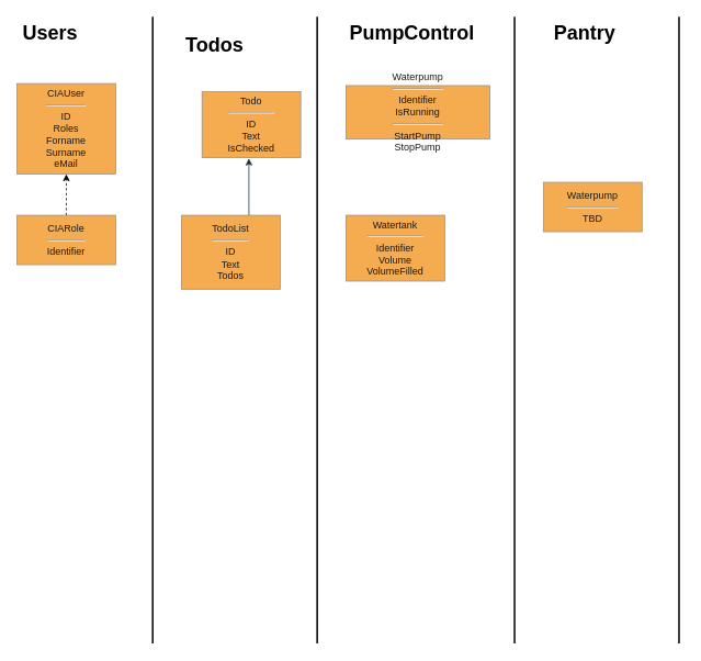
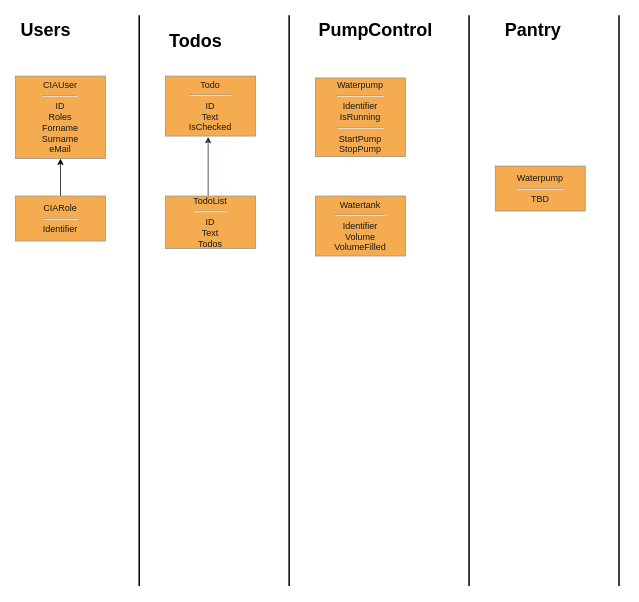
- <mxCell id="6" value="Waterpump&lt;br&gt;&lt;hr&gt;Identifier&lt;br&gt;IsRunning&lt;br&gt;&lt;hr&gt;StartPump&lt;br&gt;StopPump" style="whiteSpace=wrap;html=1;fillColor=#F5AB50;strokeColor=#909090;fontColor=#1A1A1A;" vertex="1" parent="1"><mxGeometry x="420" y="103.5" width="175" height="65" as="geometry" /></mxCell>
+ <mxCell id="6" value="Waterpump&lt;br&gt;&lt;hr&gt;Identifier&lt;br&gt;IsRunning&lt;br&gt;&lt;hr&gt;StartPump&lt;br&gt;StopPump" style="whiteSpace=wrap;html=1;fillColor=#F5AB50;strokeColor=#909090;fontColor=#1A1A1A;" vertex="1" parent="1"><mxGeometry x="420" y="103.5" width="120" height="105" as="geometry" /></mxCell>
- <mxCell id="7" value="Todo&lt;br&gt;&lt;hr&gt;ID&lt;br&gt;Text&lt;br&gt;IsChecked" style="whiteSpace=wrap;html=1;fillColor=#F5AB50;strokeColor=#909090;fontColor=#1A1A1A;" vertex="1" parent="1"><mxGeometry x="245" y="111" width="120" height="80" as="geometry" /></mxCell>
+ <mxCell id="7" value="Todo&lt;br&gt;&lt;hr&gt;ID&lt;br&gt;Text&lt;br&gt;IsChecked" style="whiteSpace=wrap;html=1;fillColor=#F5AB50;strokeColor=#909090;fontColor=#1A1A1A;" vertex="1" parent="1"><mxGeometry x="220" y="101" width="120" height="80" as="geometry" /></mxCell>
- <mxCell id="3" style="edgeStyle=orthogonalEdgeStyle;rounded=0;orthogonalLoop=1;jettySize=auto;html=1;entryX=0.5;entryY=1;entryDx=0;entryDy=0;dashed=1;" edge="1" parent="1" source="4" target="2"><mxGeometry relative="1" as="geometry" /></mxCell>
+ <mxCell id="3" style="edgeStyle=orthogonalEdgeStyle;rounded=0;orthogonalLoop=1;jettySize=auto;html=1;entryX=0.5;entryY=1;entryDx=0;entryDy=0;" edge="1" parent="1" source="4" target="2"><mxGeometry relative="1" as="geometry" /></mxCell>
- <mxCell id="9" value="TodoList&lt;br&gt;&lt;hr&gt;ID&lt;br&gt;Text&lt;br&gt;Todos" style="whiteSpace=wrap;html=1;fillColor=#F5AB50;strokeColor=#909090;fontColor=#1A1A1A;" vertex="1" parent="1"><mxGeometry x="220" y="261" width="120" height="90" as="geometry" /></mxCell>
+ <mxCell id="9" value="TodoList&lt;br&gt;&lt;hr&gt;ID&lt;br&gt;Text&lt;br&gt;Todos" style="whiteSpace=wrap;html=1;fillColor=#F5AB50;strokeColor=#909090;fontColor=#1A1A1A;" vertex="1" parent="1"><mxGeometry x="220" y="261" width="120" height="70" as="geometry" /></mxCell>
